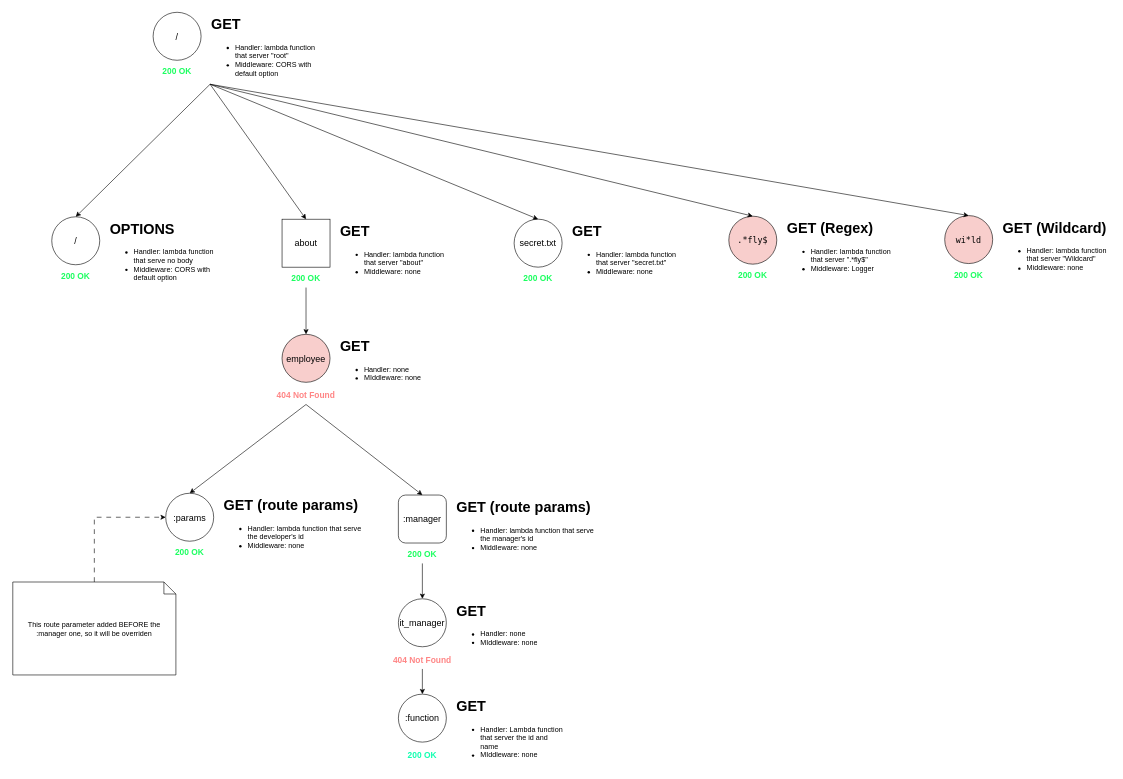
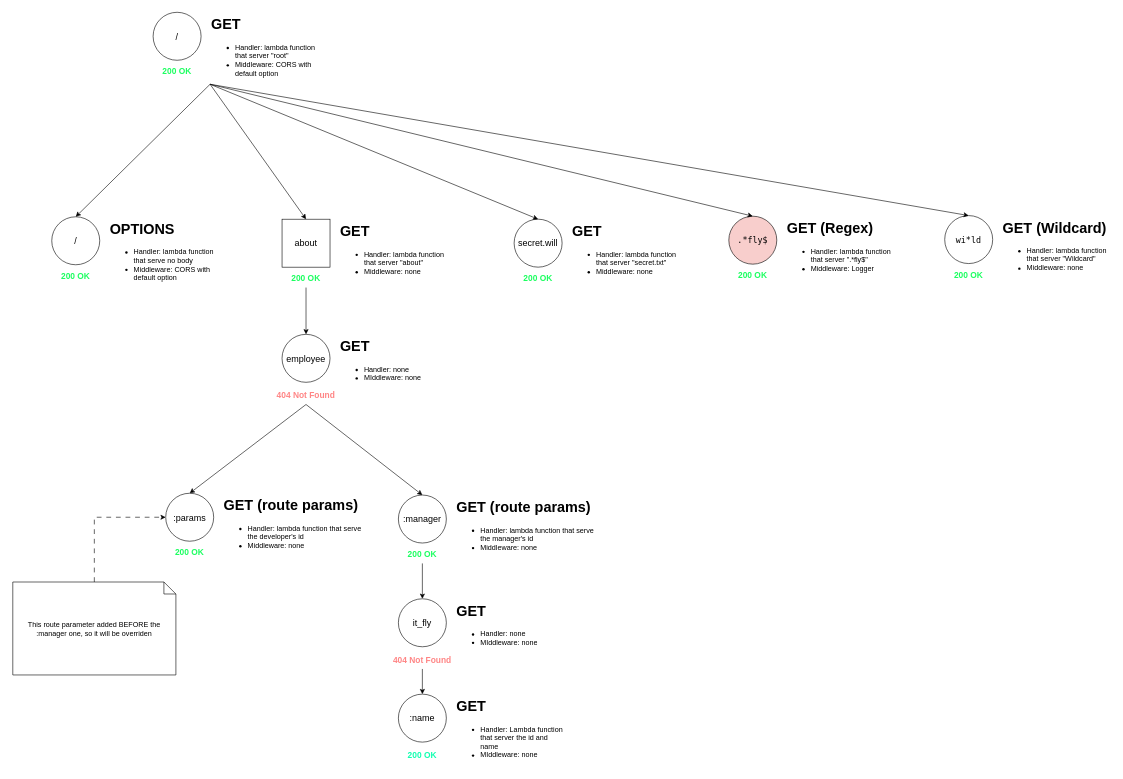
- <mxCell id="42" value="&lt;div style=&quot;text-align: left;&quot;&gt;&lt;span style=&quot;background-color: initial; font-size: 14px;&quot;&gt;&lt;font face=&quot;Consolas, Monaco, andale mono, monospace&quot;&gt;wi*ld&lt;/font&gt;&lt;/span&gt;&lt;/div&gt;" style="ellipse;whiteSpace=wrap;html=1;aspect=fixed;fontSize=15;fillColor=#f8cecc;" parent="41" vertex="1"><mxGeometry width="80" height="80" as="geometry" /></mxCell>
+ <mxCell id="42" value="&lt;div style=&quot;text-align: left;&quot;&gt;&lt;span style=&quot;background-color: initial; font-size: 14px;&quot;&gt;&lt;font face=&quot;Consolas, Monaco, andale mono, monospace&quot;&gt;wi*ld&lt;/font&gt;&lt;/span&gt;&lt;/div&gt;" style="ellipse;whiteSpace=wrap;html=1;aspect=fixed;fontSize=15;" parent="41" vertex="1"><mxGeometry width="80" height="80" as="geometry" /></mxCell>
- <mxCell id="17" value="secret.txt" style="ellipse;whiteSpace=wrap;html=1;aspect=fixed;fontSize=15;" parent="16" vertex="1"><mxGeometry width="80" height="80" as="geometry" /></mxCell>
+ <mxCell id="17" value="secret.will" style="ellipse;whiteSpace=wrap;html=1;aspect=fixed;fontSize=15;" parent="16" vertex="1"><mxGeometry width="80" height="80" as="geometry" /></mxCell>
- <mxCell id="30" value="employee" style="ellipse;whiteSpace=wrap;html=1;aspect=fixed;fontSize=15;fillColor=#f8cecc;" parent="29" vertex="1"><mxGeometry width="80" height="80" as="geometry" /></mxCell>
+ <mxCell id="30" value="employee" style="ellipse;whiteSpace=wrap;html=1;aspect=fixed;fontSize=15;" parent="29" vertex="1"><mxGeometry width="80" height="80" as="geometry" /></mxCell>
- <mxCell id="26" value=":manager" style="whiteSpace=wrap;html=1;aspect=fixed;fontSize=15;rounded=1;" parent="25" vertex="1"><mxGeometry width="80" height="80" as="geometry" /></mxCell>
+ <mxCell id="26" value=":manager" style="ellipse;whiteSpace=wrap;html=1;aspect=fixed;fontSize=15;" parent="25" vertex="1"><mxGeometry width="80" height="80" as="geometry" /></mxCell>
- <mxCell id="47" value="it_manager" style="ellipse;whiteSpace=wrap;html=1;aspect=fixed;fontSize=15;" parent="46" vertex="1"><mxGeometry width="80" height="80" as="geometry" /></mxCell>
+ <mxCell id="47" value="it_fly" style="ellipse;whiteSpace=wrap;html=1;aspect=fixed;fontSize=15;" parent="46" vertex="1"><mxGeometry width="80" height="80" as="geometry" /></mxCell>
- <mxCell id="52" value=":function" style="ellipse;whiteSpace=wrap;html=1;aspect=fixed;fontSize=15;" parent="51" vertex="1"><mxGeometry width="80" height="80" as="geometry" /></mxCell>
+ <mxCell id="52" value=":name" style="ellipse;whiteSpace=wrap;html=1;aspect=fixed;fontSize=15;" parent="51" vertex="1"><mxGeometry width="80" height="80" as="geometry" /></mxCell>
